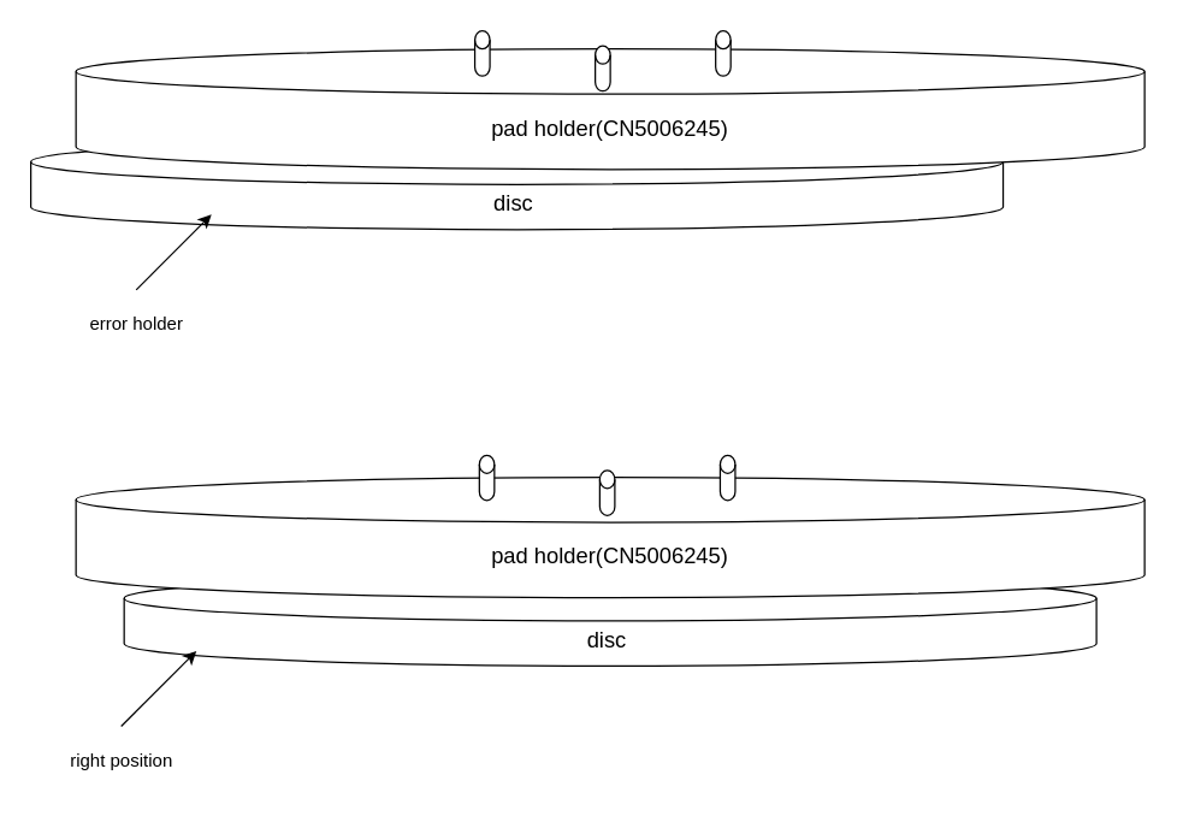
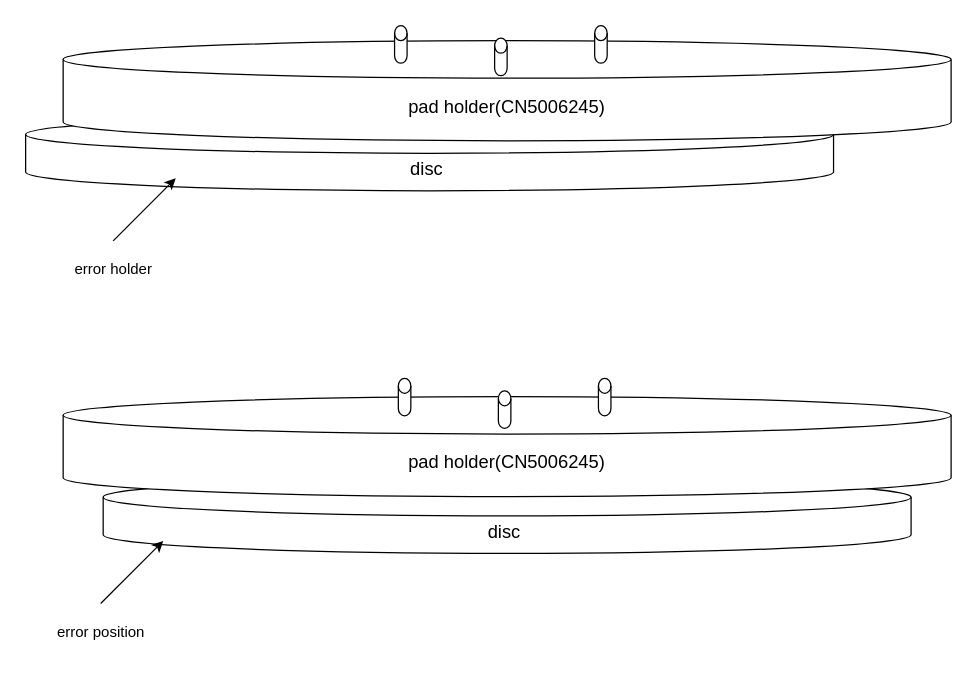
- <mxCell id="10" value="right position" style="text;html=1;align=center;verticalAlign=middle;resizable=0;points=[];autosize=1;strokeColor=none;fillColor=none;" vertex="1" parent="1"><mxGeometry x="35" y="490" width="90" height="30" as="geometry" /></mxCell>
+ <mxCell id="10" value="error position" style="text;html=1;align=center;verticalAlign=middle;resizable=0;points=[];autosize=1;strokeColor=none;fillColor=none;" vertex="1" parent="1"><mxGeometry x="35" y="490" width="90" height="30" as="geometry" /></mxCell>
